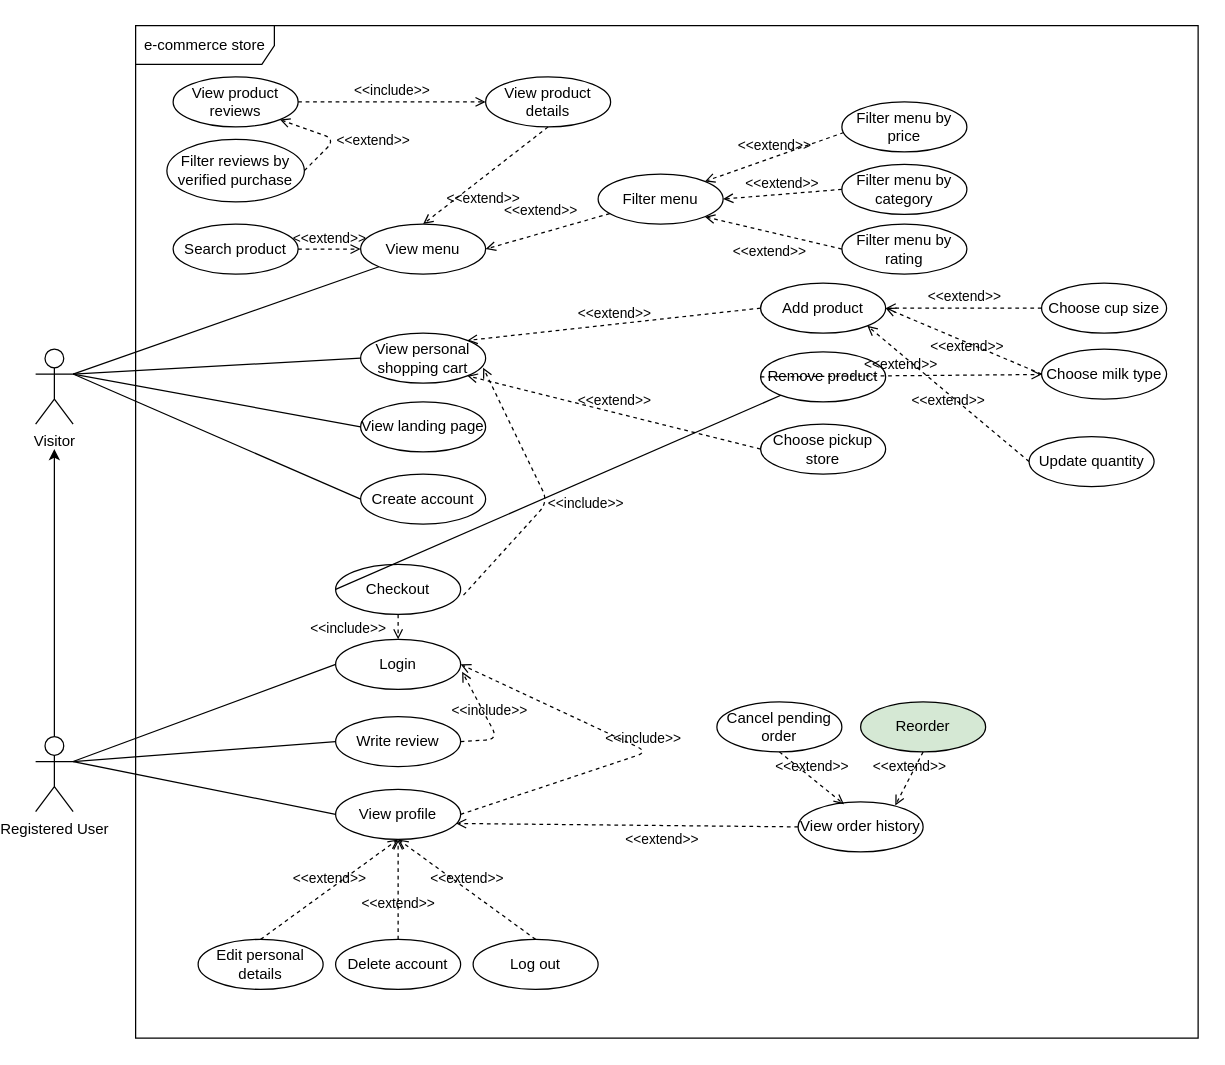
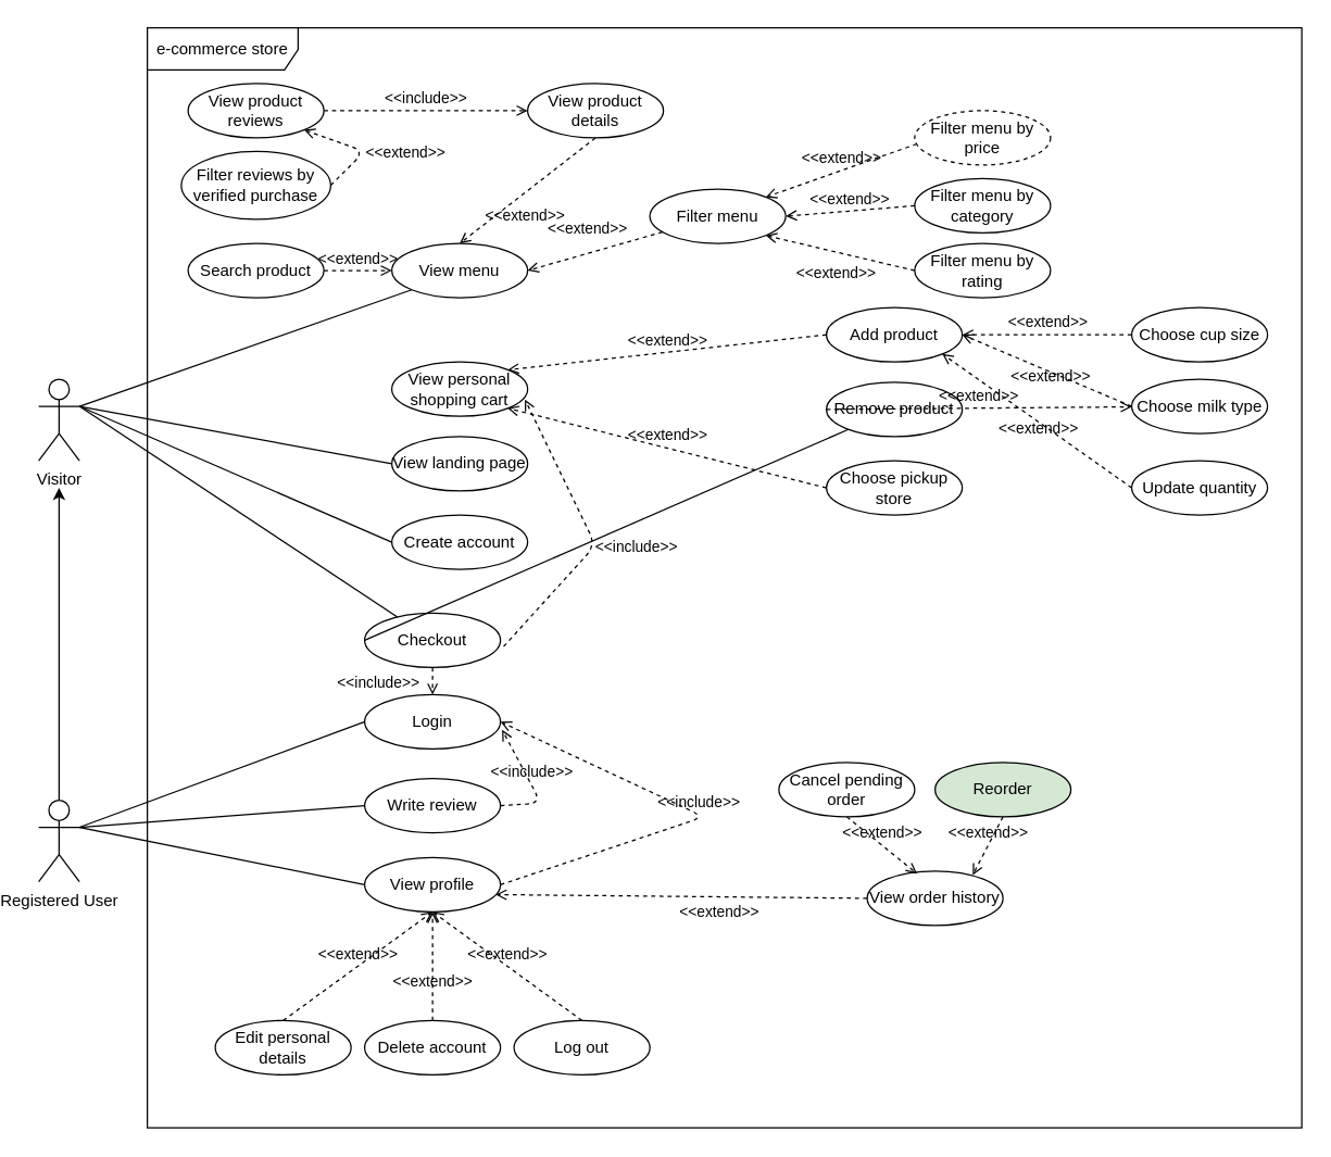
- <mxCell id="35" value="Filter menu by price" style="ellipse;whiteSpace=wrap;html=1;align=center;" parent="1" vertex="1"><mxGeometry x="665" y="81" width="100" height="40" as="geometry" /></mxCell>
+ <mxCell id="35" value="Filter menu by price" style="ellipse;whiteSpace=wrap;html=1;align=center;dashed=1;" parent="1" vertex="1"><mxGeometry x="665" y="81" width="100" height="40" as="geometry" /></mxCell>
- <mxCell id="59" value="" style="endArrow=none;html=1;rounded=0;exitX=1;exitY=0.333;exitDx=0;exitDy=0;entryX=0;entryY=0.5;entryDx=0;entryDy=0;exitPerimeter=0;" parent="1" source="2" target="58" edge="1"><mxGeometry relative="1" as="geometry"><mxPoint x="452.5" y="362.5" as="sourcePoint" /><mxPoint x="280" y="301" as="targetPoint" /></mxGeometry></mxCell>
+ <mxCell id="59" value="" style="endArrow=none;html=1;rounded=0;exitX=1;exitY=0.333;exitDx=0;exitDy=0;exitPerimeter=0;" parent="1" source="2" target="41" edge="1"><mxGeometry relative="1" as="geometry"><mxPoint x="452.5" y="362.5" as="sourcePoint" /><mxPoint x="280" y="301" as="targetPoint" /></mxGeometry></mxCell>
- <mxCell id="63" value="Update quantity" style="ellipse;whiteSpace=wrap;html=1;align=center;" parent="1" vertex="1"><mxGeometry x="814.77" y="348.75" width="100" height="40" as="geometry" /></mxCell>
+ <mxCell id="63" value="Update quantity" style="ellipse;whiteSpace=wrap;html=1;align=center;" parent="1" vertex="1"><mxGeometry x="824.77" y="338.75" width="100" height="40" as="geometry" /></mxCell>
